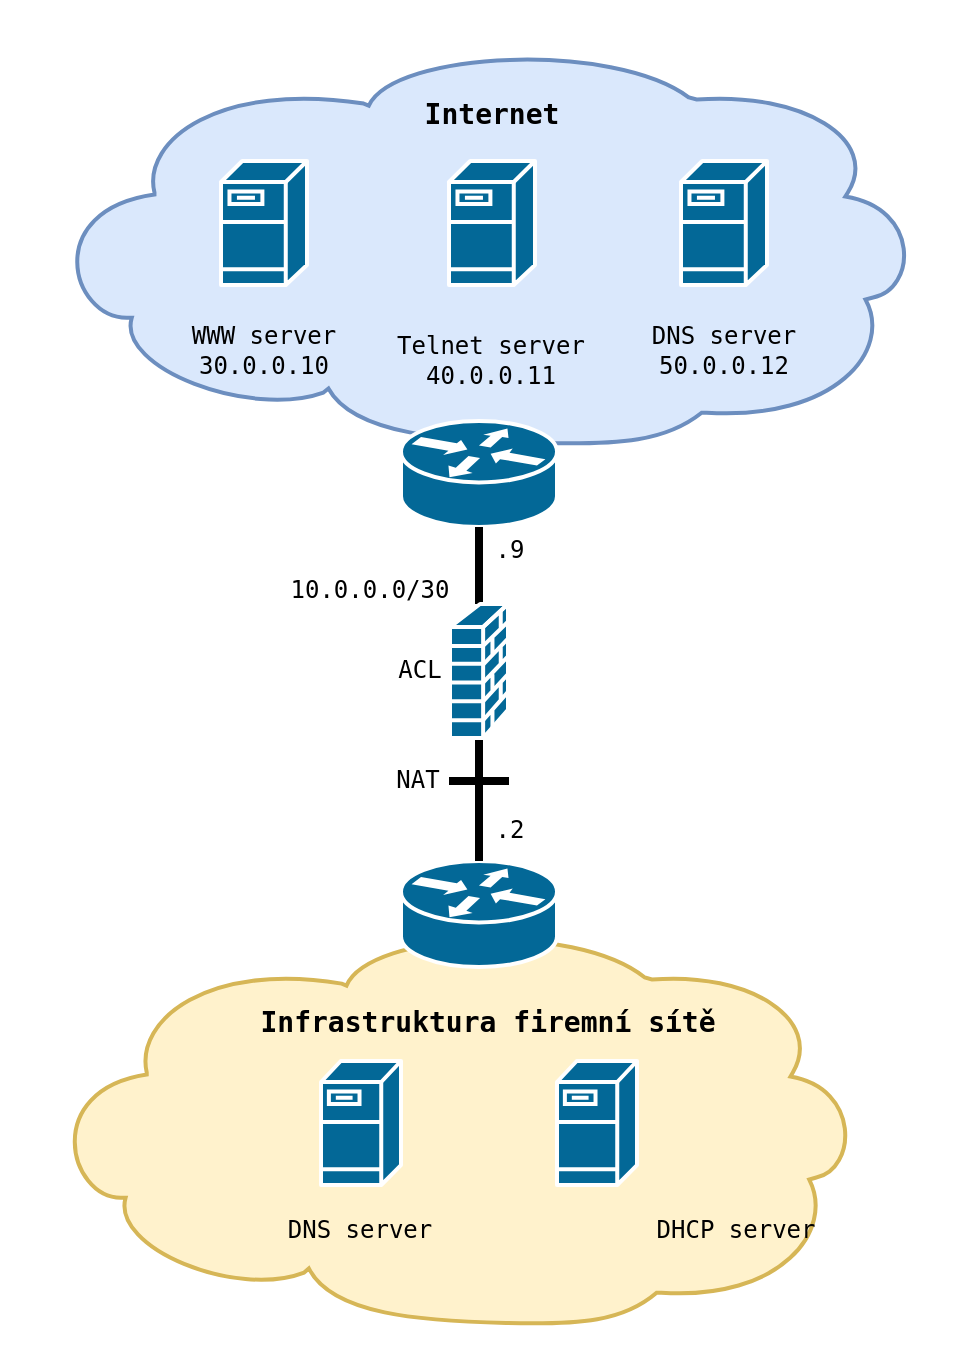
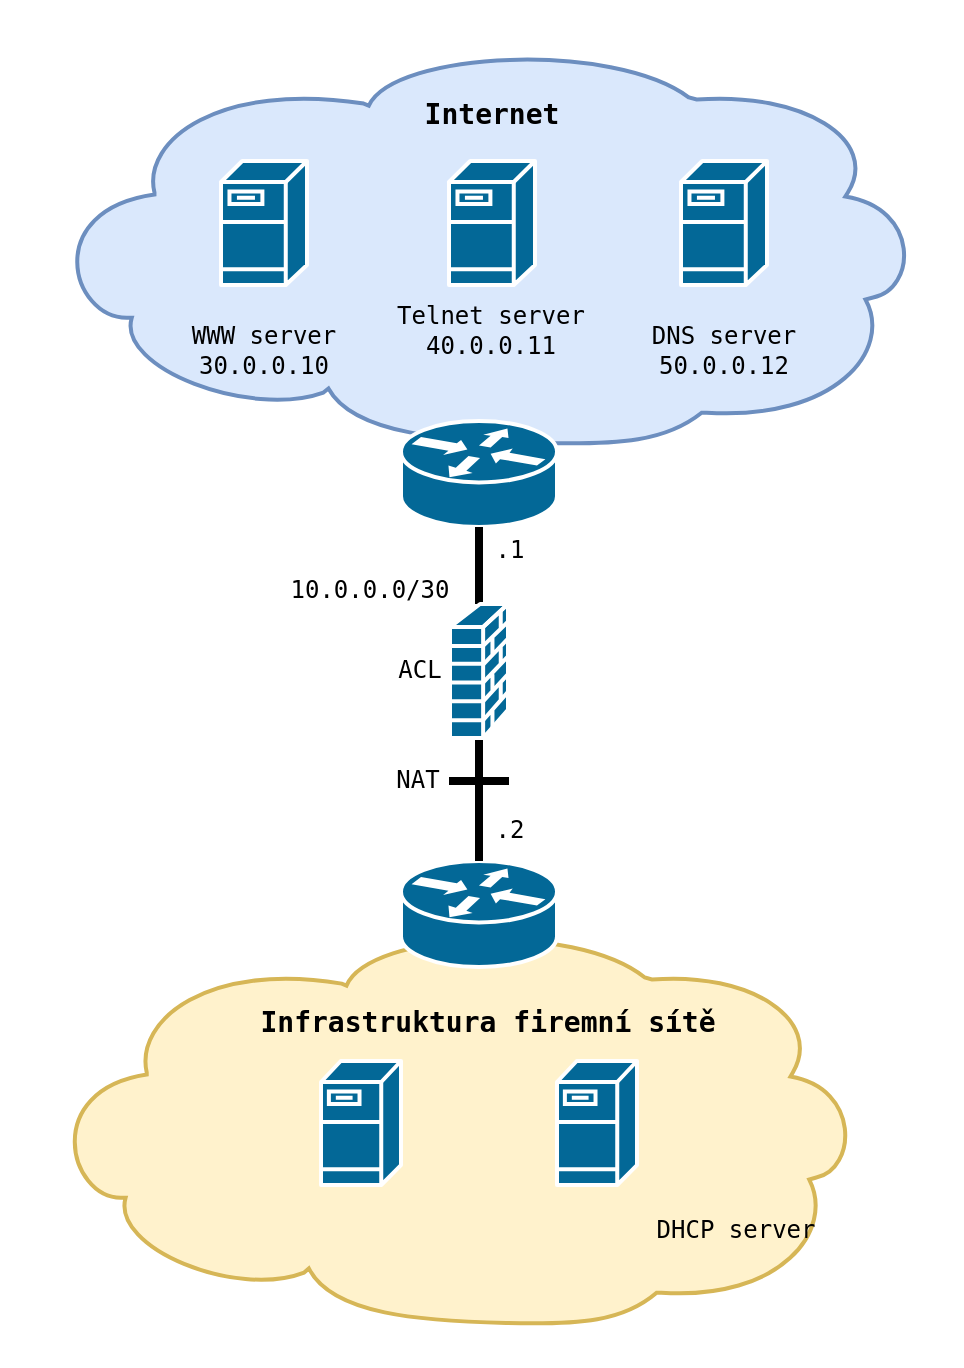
- <mxCell id="26" value="&lt;pre&gt;Telnet server&lt;br&gt;40.0.0.11&lt;br&gt;&lt;/pre&gt;" style="text;html=1;align=center;verticalAlign=middle;whiteSpace=wrap;rounded=0;" parent="1" vertex="1"><mxGeometry x="193" y="165" width="105" height="30" as="geometry" /></mxCell>
+ <mxCell id="26" value="&lt;pre&gt;Telnet server&lt;br&gt;40.0.0.11&lt;br&gt;&lt;/pre&gt;" style="text;html=1;align=center;verticalAlign=middle;whiteSpace=wrap;rounded=0;" parent="1" vertex="1"><mxGeometry x="193" y="150" width="105" height="30" as="geometry" /></mxCell>
- <mxCell id="21" value="&lt;pre&gt;.9&lt;/pre&gt;" style="text;html=1;align=center;verticalAlign=middle;whiteSpace=wrap;rounded=0;" parent="1" vertex="1"><mxGeometry x="225" y="260" width="60" height="30" as="geometry" /></mxCell>
+ <mxCell id="21" value="&lt;pre&gt;.1&lt;/pre&gt;" style="text;html=1;align=center;verticalAlign=middle;whiteSpace=wrap;rounded=0;" parent="1" vertex="1"><mxGeometry x="225" y="260" width="60" height="30" as="geometry" /></mxCell>
- <mxCell id="16" value="&lt;pre&gt;DNS server&lt;br&gt;&lt;/pre&gt;" style="text;html=1;align=center;verticalAlign=middle;whiteSpace=wrap;rounded=0;" parent="1" vertex="1"><mxGeometry x="140" y="600" width="80" height="30" as="geometry" /></mxCell>
